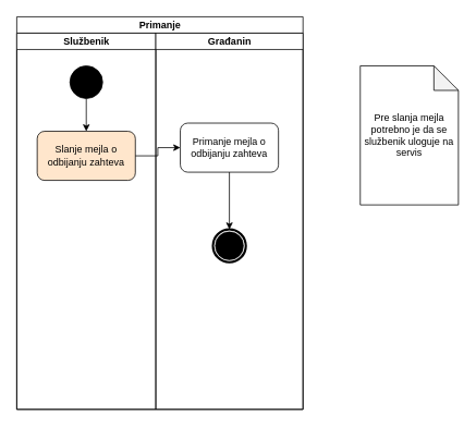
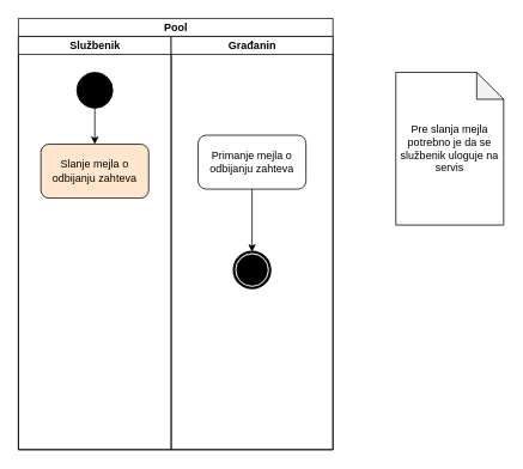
- <mxCell id="2" value="Primanje" style="swimlane;html=1;childLayout=stackLayout;resizeParent=1;resizeParentMax=0;startSize=20;" vertex="1" parent="1"><mxGeometry x="20" y="20" width="350" height="480" as="geometry" /></mxCell>
+ <mxCell id="2" value="Pool" style="swimlane;html=1;childLayout=stackLayout;resizeParent=1;resizeParentMax=0;startSize=20;" vertex="1" parent="1"><mxGeometry x="20" y="20" width="350" height="480" as="geometry" /></mxCell>
- <mxCell id="11" style="edgeStyle=orthogonalEdgeStyle;rounded=0;orthogonalLoop=1;jettySize=auto;html=1;entryX=0;entryY=0.5;entryDx=0;entryDy=0;" edge="1" parent="2" source="6" target="9"><mxGeometry relative="1" as="geometry" /></mxCell>
